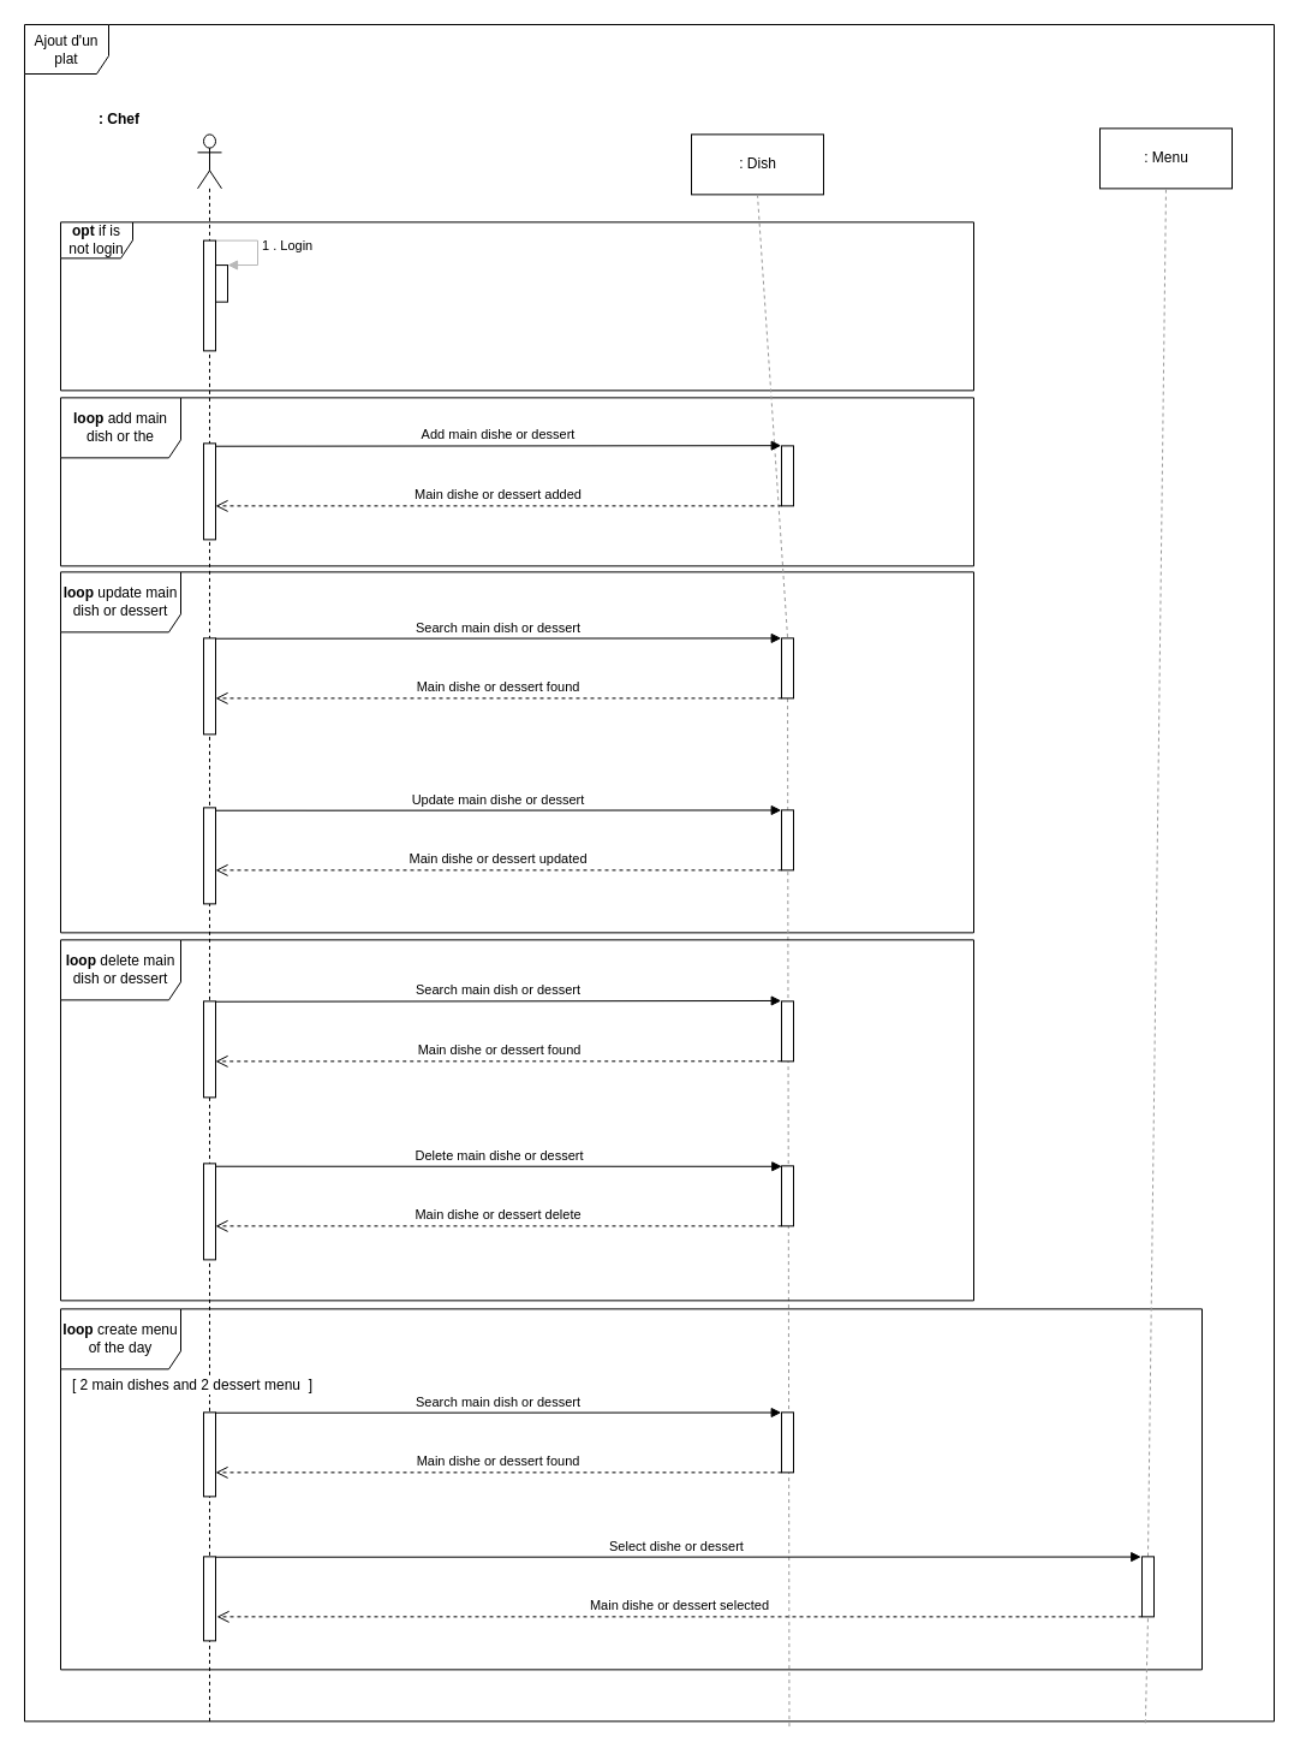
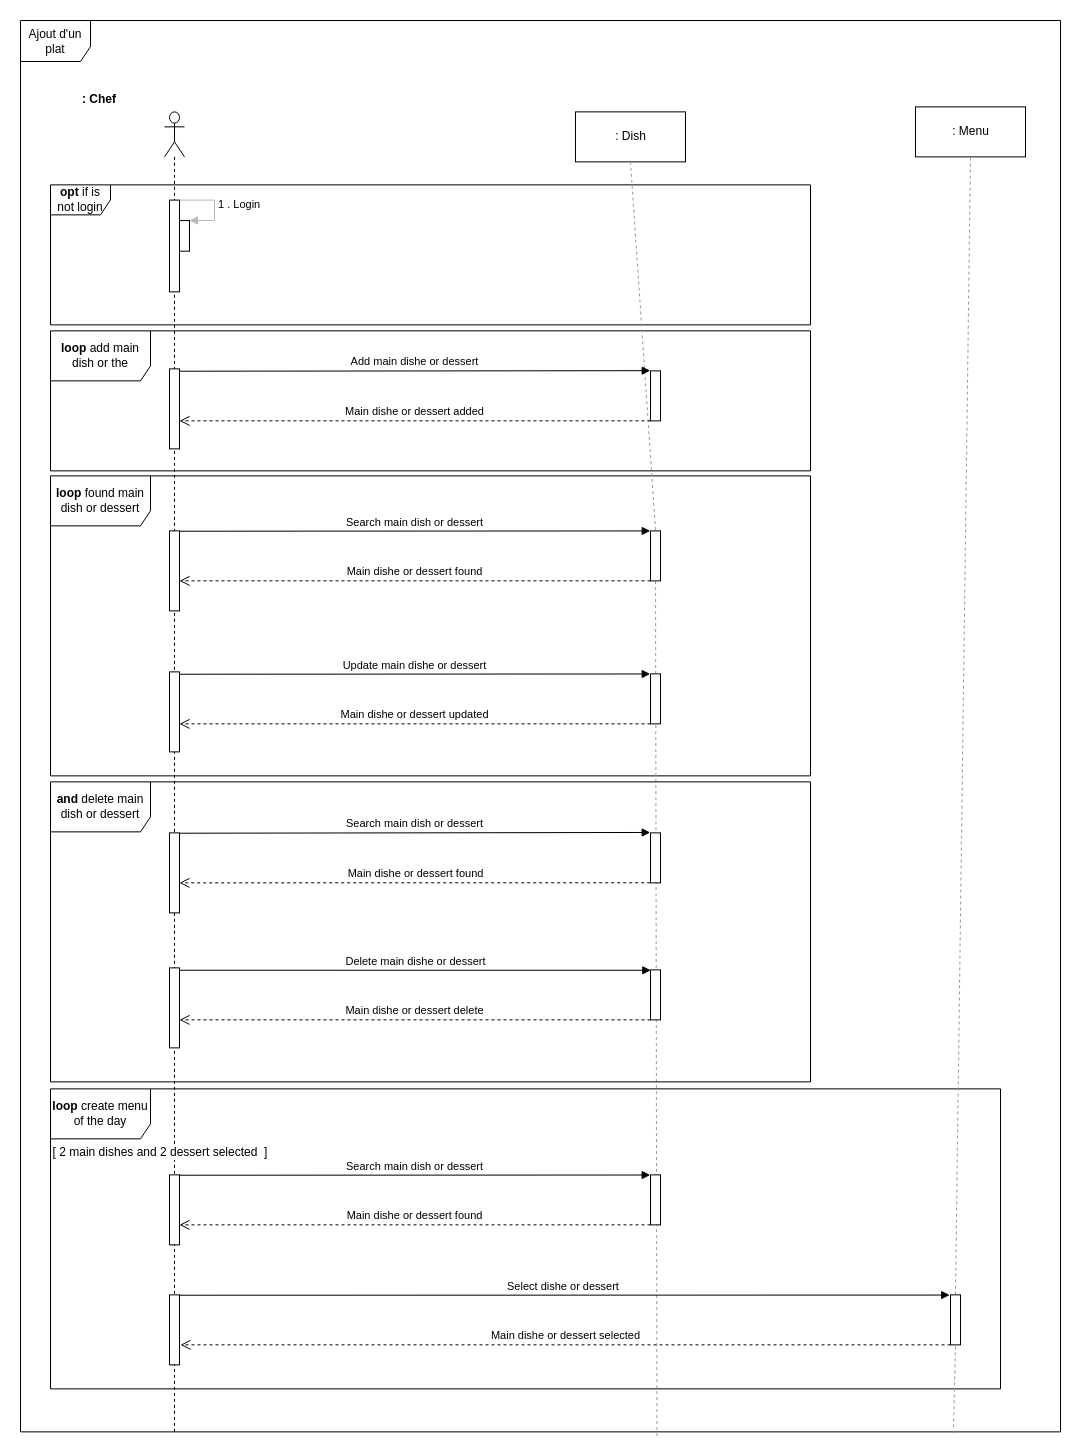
- <mxCell id="3" value="&lt;b&gt;loop &lt;/b&gt;update&amp;nbsp;main dish or dessert" style="shape=umlFrame;whiteSpace=wrap;html=1;width=100;height=50;" parent="1" vertex="1"><mxGeometry x="50" y="475.37" width="760" height="300" as="geometry" /></mxCell>
+ <mxCell id="3" value="&lt;b&gt;loop &lt;/b&gt;found&amp;nbsp;main dish or dessert" style="shape=umlFrame;whiteSpace=wrap;html=1;width=100;height=50;" parent="1" vertex="1"><mxGeometry x="50" y="475.37" width="760" height="300" as="geometry" /></mxCell>
- <mxCell id="26" value="&lt;b&gt;loop &lt;/b&gt;delete main dish or dessert" style="shape=umlFrame;whiteSpace=wrap;html=1;width=100;height=50;" parent="1" vertex="1"><mxGeometry x="50" y="781.37" width="760" height="300" as="geometry" /></mxCell>
+ <mxCell id="26" value="&lt;b&gt;and &lt;/b&gt;delete main dish or dessert" style="shape=umlFrame;whiteSpace=wrap;html=1;width=100;height=50;" parent="1" vertex="1"><mxGeometry x="50" y="781.37" width="760" height="300" as="geometry" /></mxCell>
- <mxCell id="36" value="[ 2 main dishes and 2 dessert menu&amp;nbsp; ]" style="text;html=1;strokeColor=none;fillColor=none;align=center;verticalAlign=middle;whiteSpace=wrap;rounded=0;labelBackgroundColor=default;" parent="1" vertex="1"><mxGeometry x="50" y="1151.37" width="220" as="geometry" /></mxCell>
+ <mxCell id="36" value="[ 2 main dishes and 2 dessert selected&amp;nbsp; ]" style="text;html=1;strokeColor=none;fillColor=none;align=center;verticalAlign=middle;whiteSpace=wrap;rounded=0;labelBackgroundColor=default;" parent="1" vertex="1"><mxGeometry x="50" y="1151.37" width="220" as="geometry" /></mxCell>
